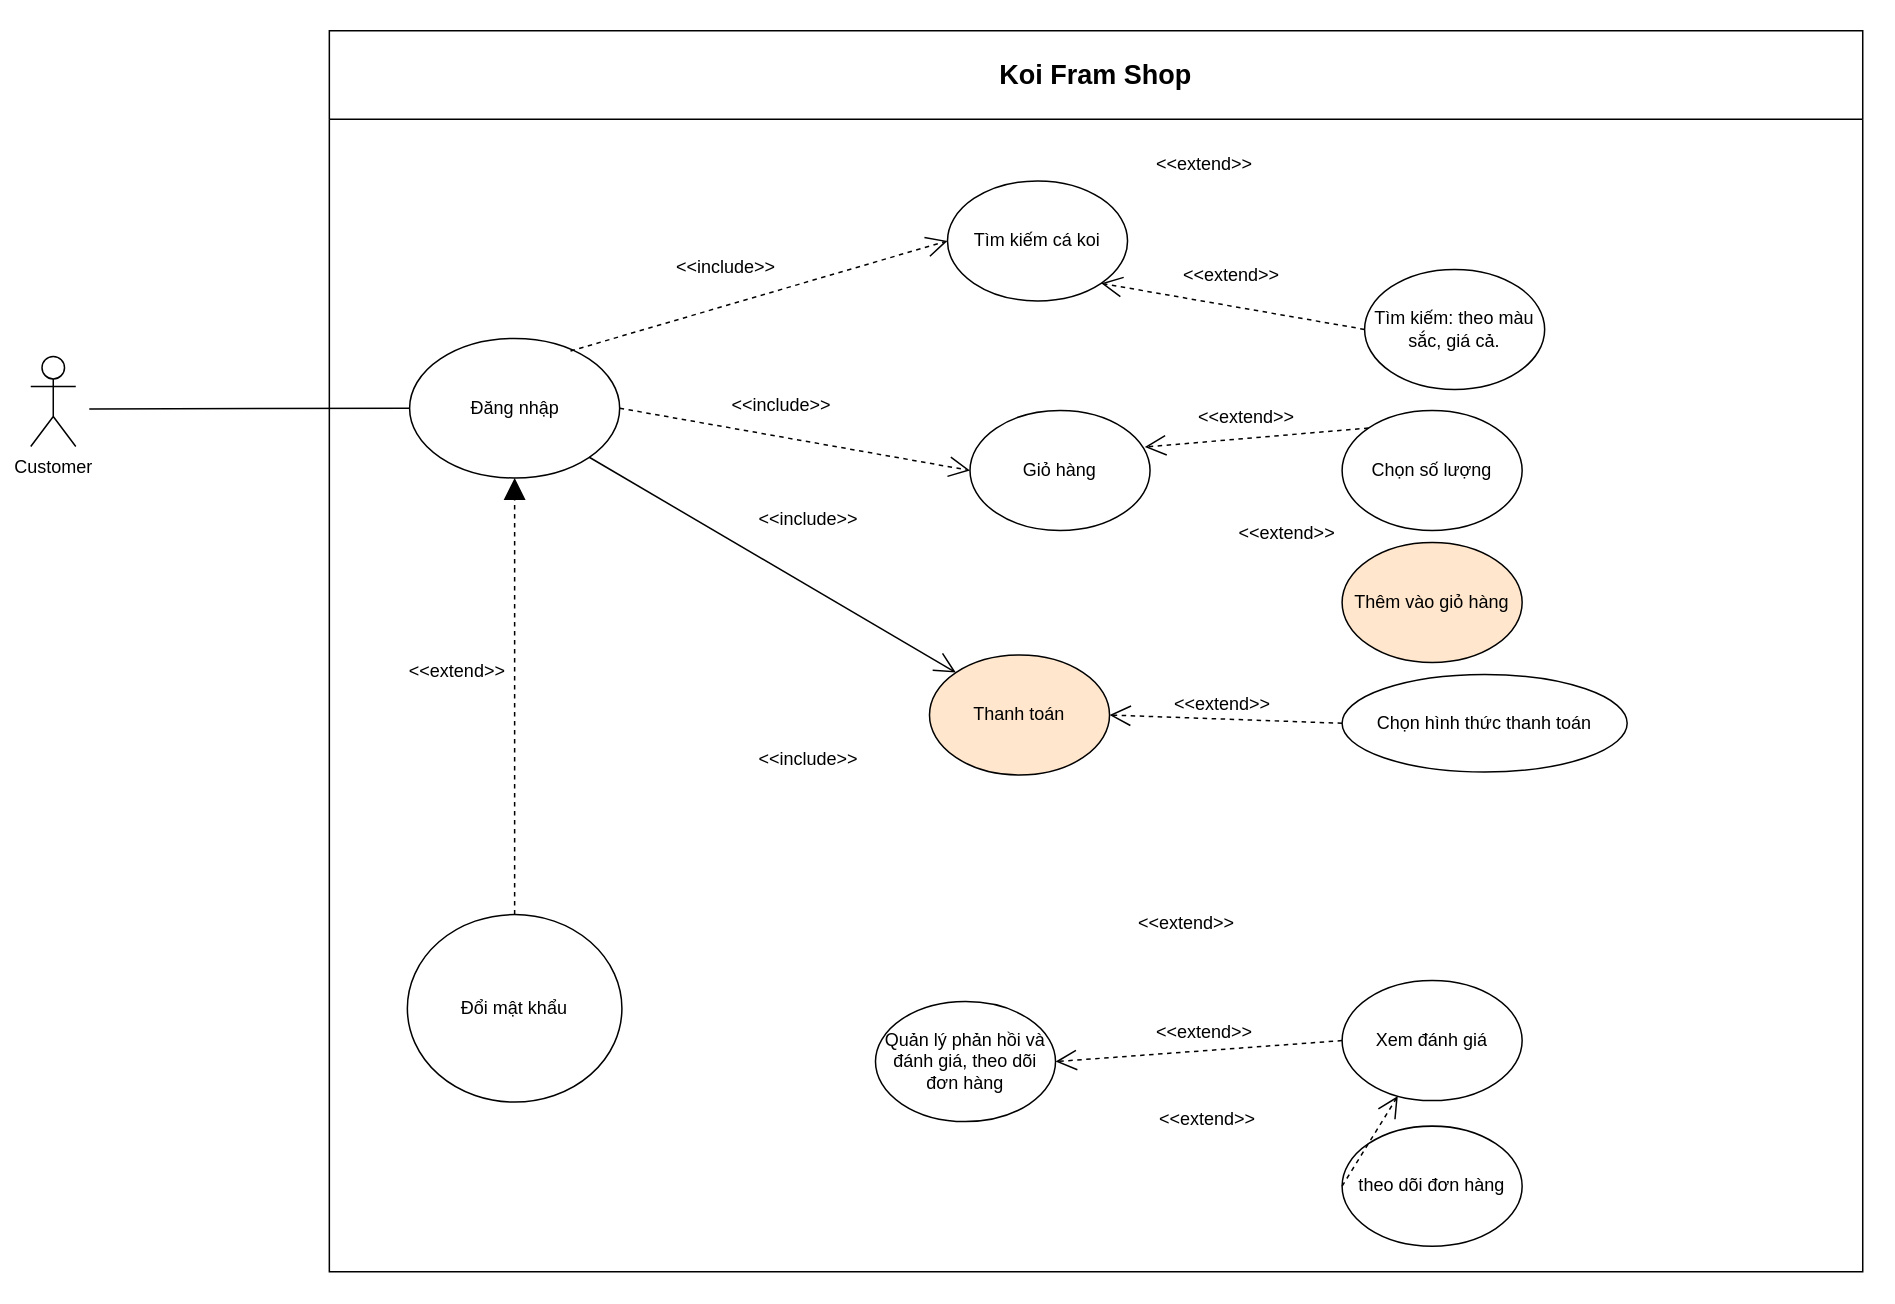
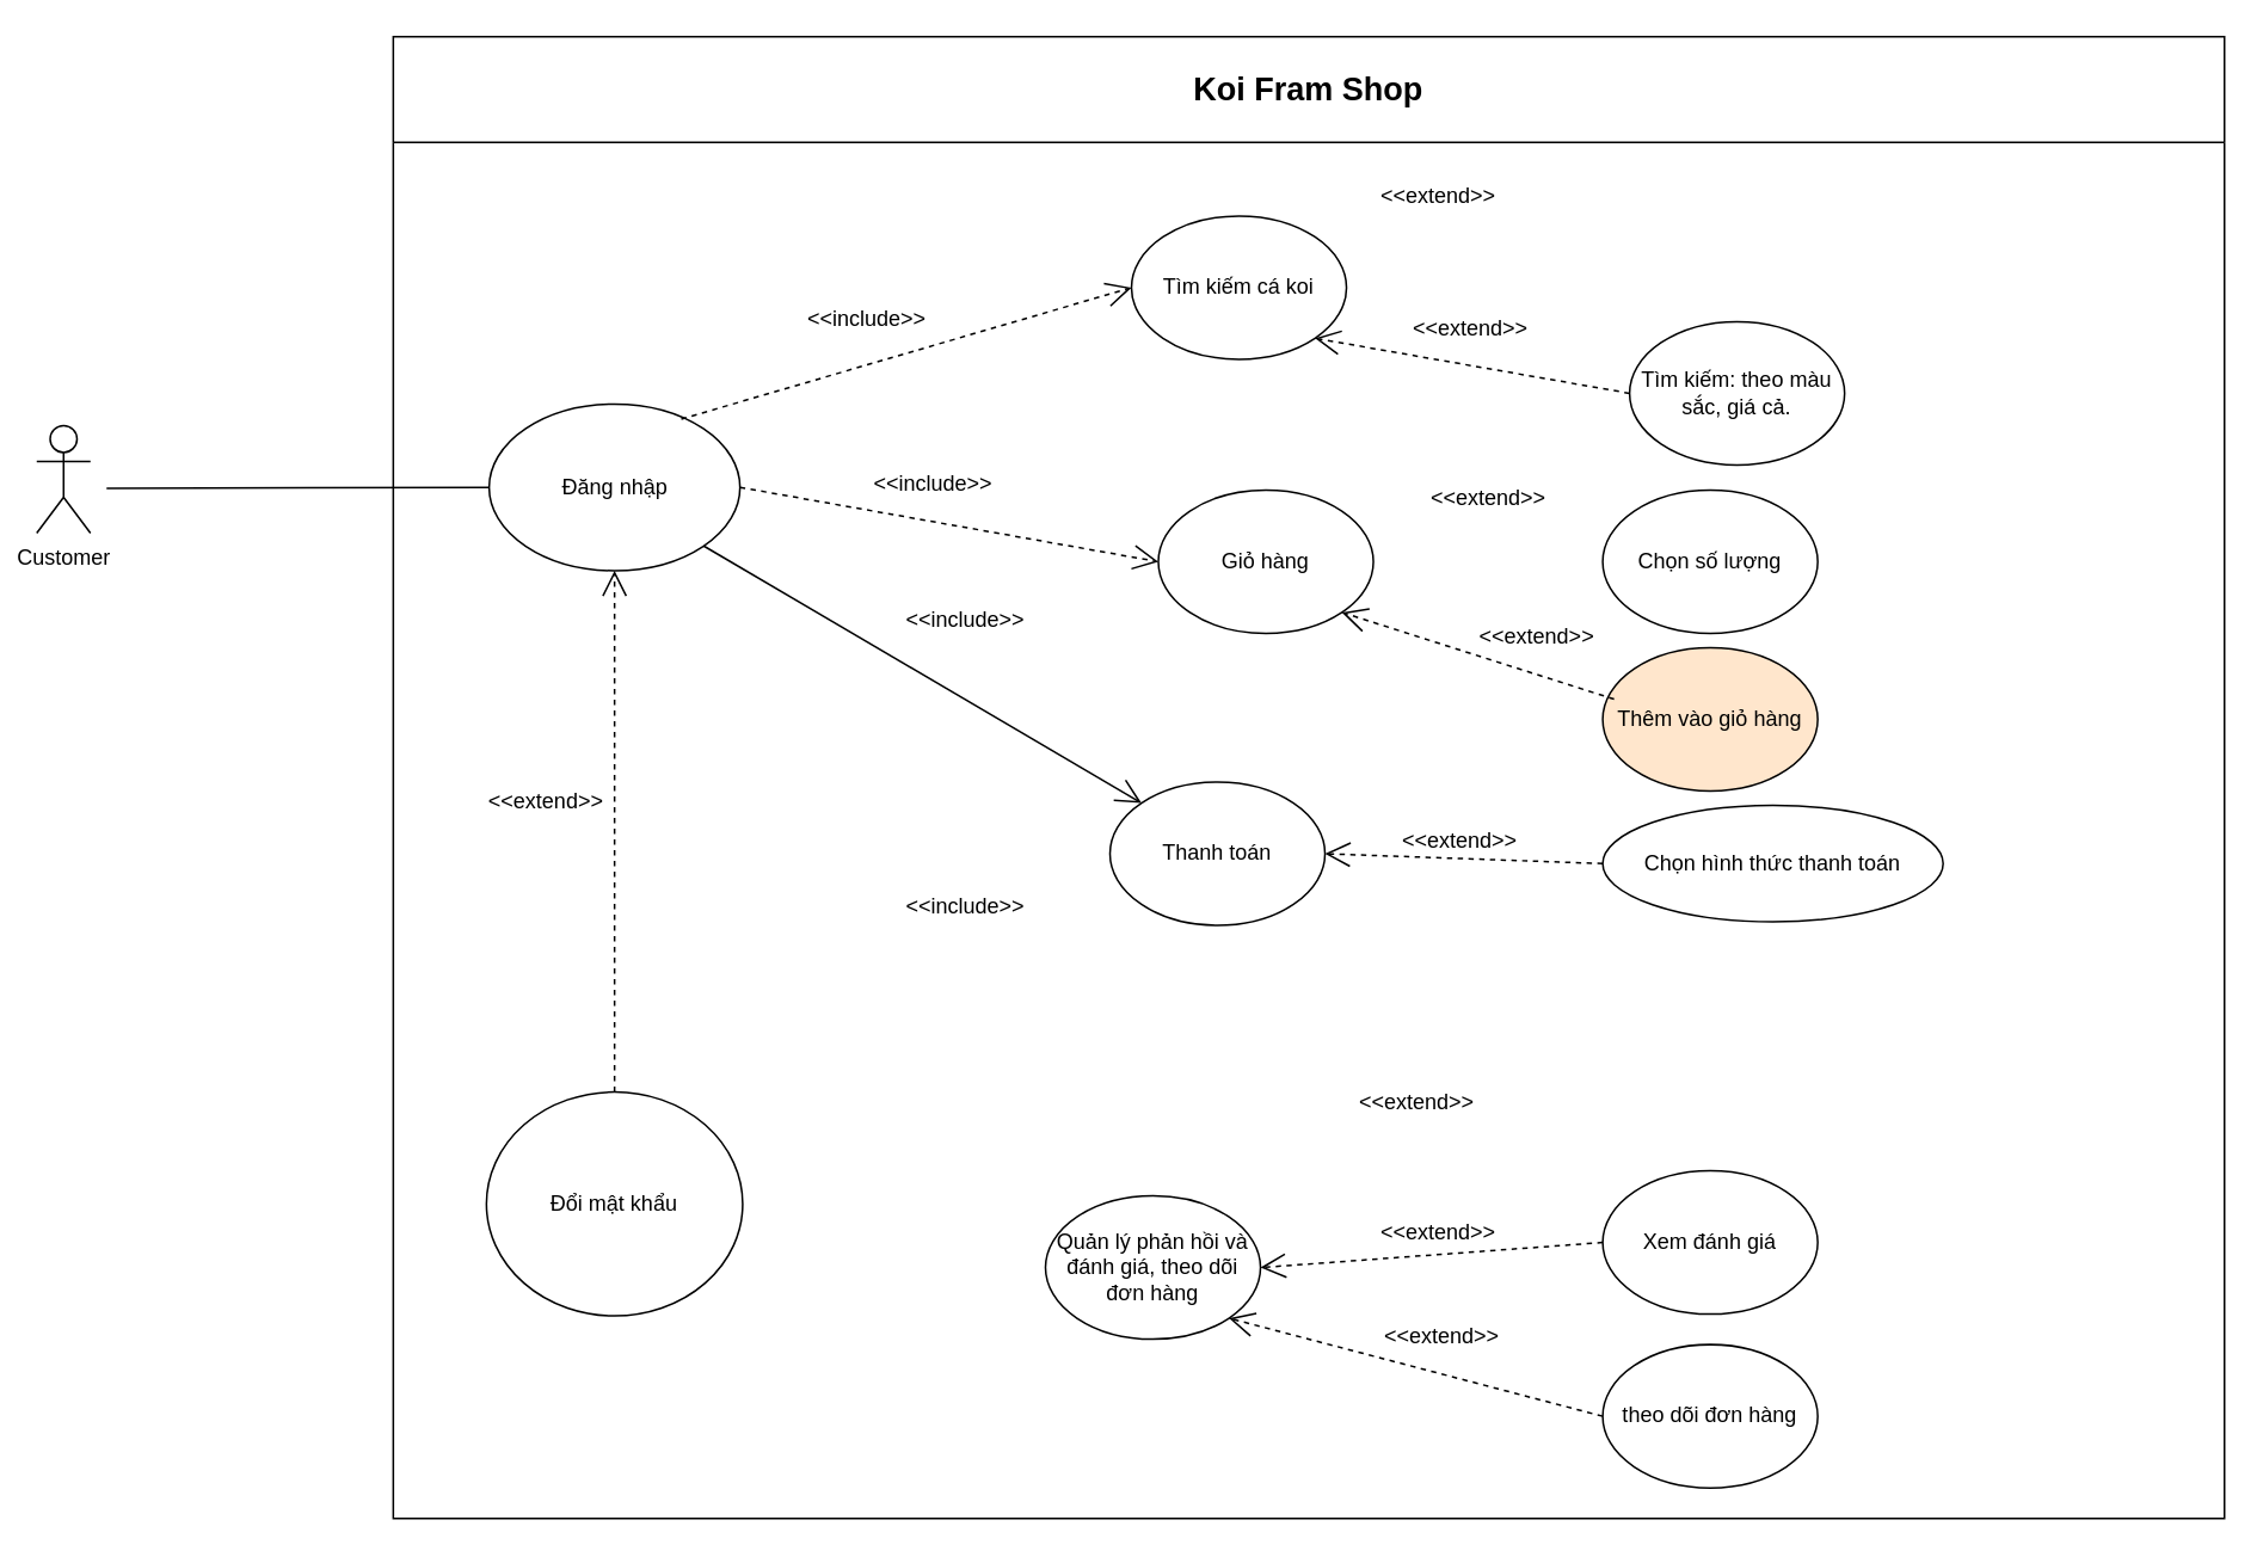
- <mxCell id="26" value="" style="endArrow=open;endSize=12;dashed=1;html=1;rounded=0;entryX=0.971;entryY=0.305;entryDx=0;entryDy=0;exitX=0;exitY=0;exitDx=0;exitDy=0;entryPerimeter=0;" edge="1" parent="3" source="8" target="9"><mxGeometry width="160" relative="1" as="geometry"><mxPoint x="702" y="313" as="sourcePoint" /><mxPoint x="541" y="282" as="targetPoint" /></mxGeometry></mxCell>
- <mxCell id="21" value="" style="endArrow=block;endSize=12;dashed=1;html=1;rounded=0;entryX=0.5;entryY=1;entryDx=0;entryDy=0;exitX=0.5;exitY=0;exitDx=0;exitDy=0;" edge="1" parent="3" source="5" target="4"><mxGeometry width="160" relative="1" as="geometry"><mxPoint x="40" y="527" as="sourcePoint" /><mxPoint x="200" y="527" as="targetPoint" /></mxGeometry></mxCell>
+ <mxCell id="21" value="" style="endArrow=open;endSize=12;dashed=1;html=1;rounded=0;entryX=0.5;entryY=1;entryDx=0;entryDy=0;exitX=0.5;exitY=0;exitDx=0;exitDy=0;" edge="1" parent="3" source="5" target="4"><mxGeometry width="160" relative="1" as="geometry"><mxPoint x="40" y="527" as="sourcePoint" /><mxPoint x="200" y="527" as="targetPoint" /></mxGeometry></mxCell>
+ <mxCell id="27" value="" style="endArrow=open;endSize=12;dashed=1;html=1;rounded=0;entryX=1;entryY=1;entryDx=0;entryDy=0;exitX=0.053;exitY=0.359;exitDx=0;exitDy=0;exitPerimeter=0;" edge="1" parent="3" source="10" target="9"><mxGeometry width="160" relative="1" as="geometry"><mxPoint x="679" y="359" as="sourcePoint" /><mxPoint x="518" y="328" as="targetPoint" /></mxGeometry></mxCell>
- <mxCell id="11" value="Thanh toán" style="ellipse;whiteSpace=wrap;html=1;fillColor=#ffe6cc;" vertex="1" parent="3"><mxGeometry x="400" y="416" width="120" height="80" as="geometry" /></mxCell>
+ <mxCell id="11" value="Thanh toán" style="ellipse;whiteSpace=wrap;html=1;" vertex="1" parent="3"><mxGeometry x="400" y="416" width="120" height="80" as="geometry" /></mxCell>
- <mxCell id="30" value="" style="endArrow=open;endSize=12;dashed=1;html=1;rounded=0;exitX=0;exitY=0.5;exitDx=0;exitDy=0;" edge="1" parent="3" source="15" target="14"><mxGeometry width="160" relative="1" as="geometry"><mxPoint x="628" y="747" as="sourcePoint" /><mxPoint x="467" y="716" as="targetPoint" /></mxGeometry></mxCell>
+ <mxCell id="30" value="" style="endArrow=open;endSize=12;dashed=1;html=1;rounded=0;entryX=1;entryY=1;entryDx=0;entryDy=0;exitX=0;exitY=0.5;exitDx=0;exitDy=0;" edge="1" parent="3" source="15" target="13"><mxGeometry width="160" relative="1" as="geometry"><mxPoint x="628" y="747" as="sourcePoint" /><mxPoint x="467" y="716" as="targetPoint" /></mxGeometry></mxCell>
